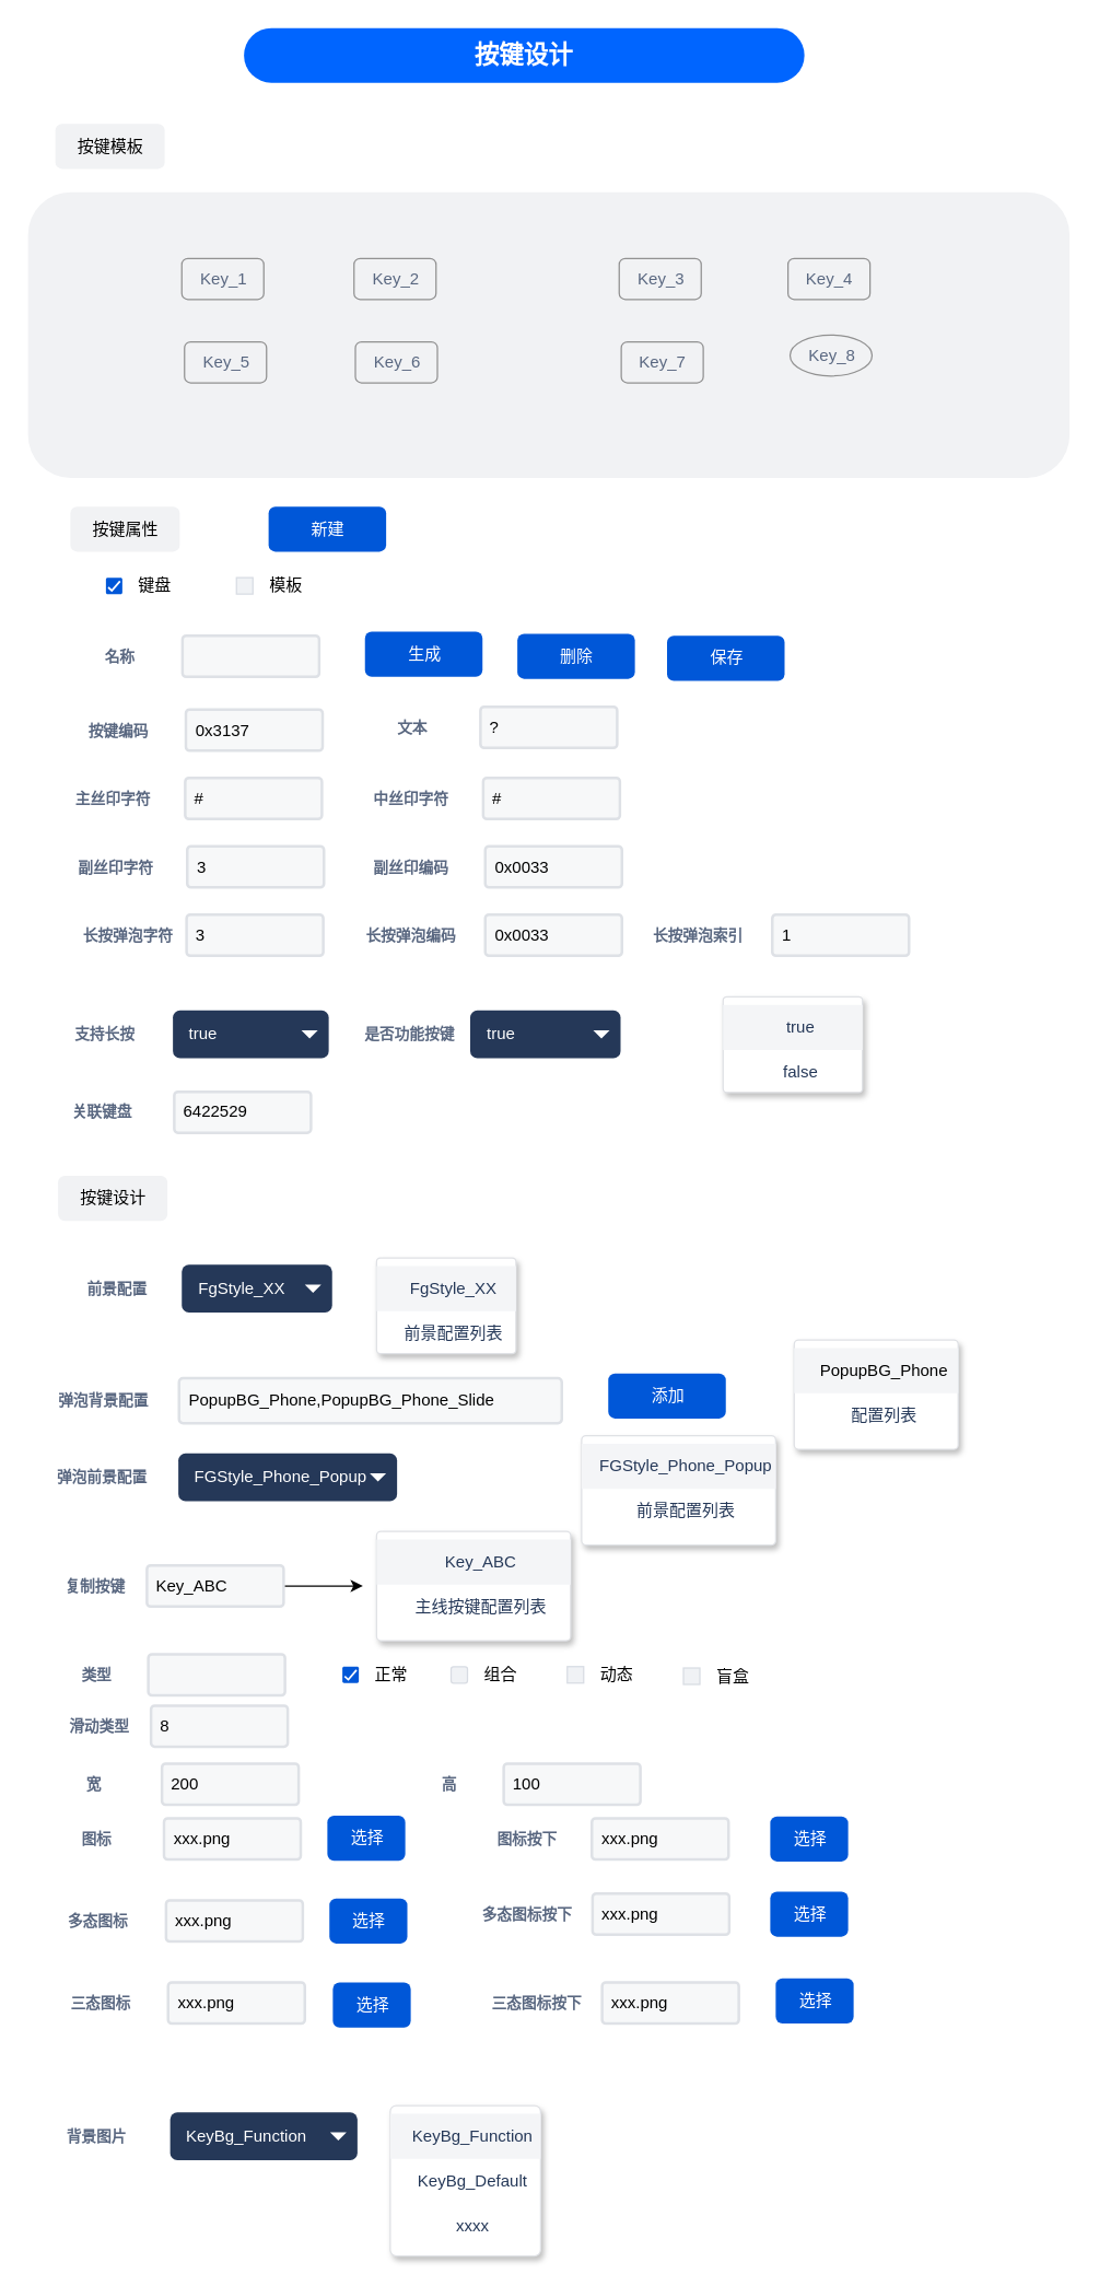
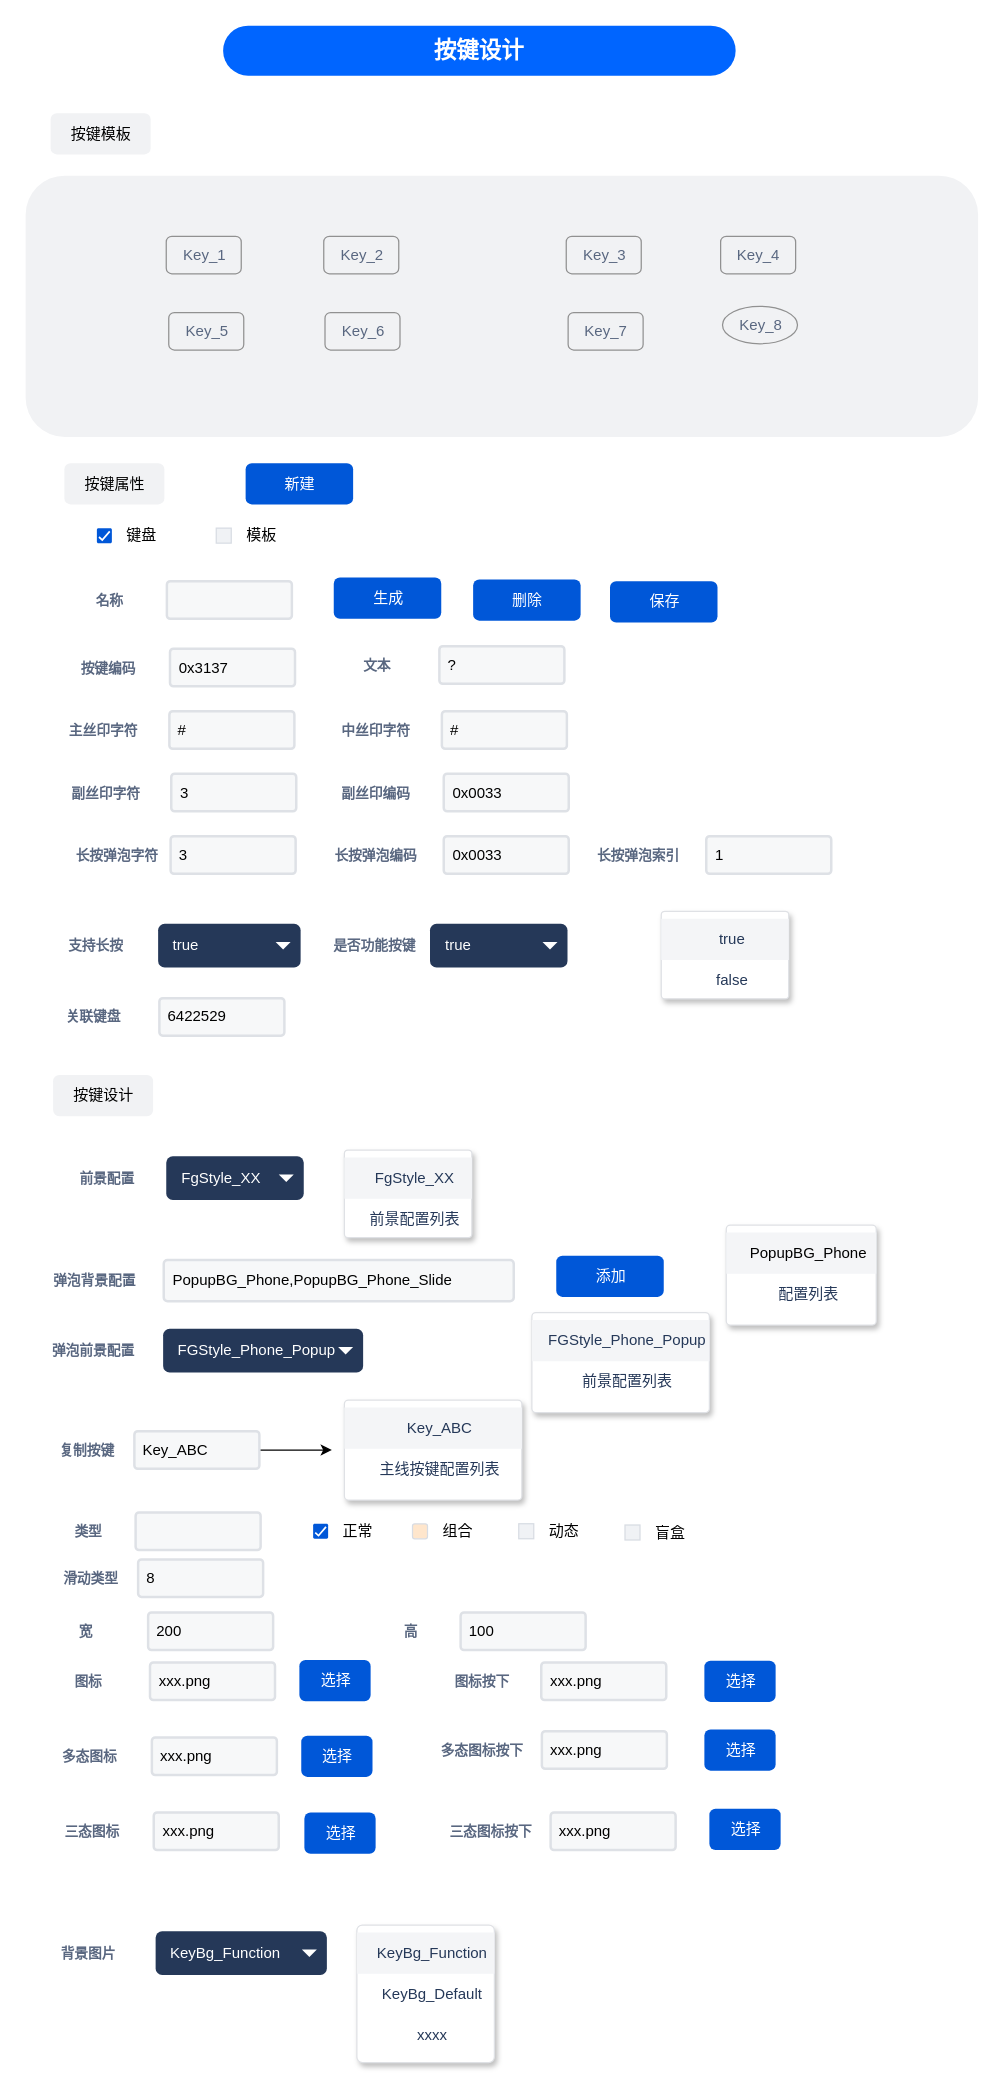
- <mxCell id="11" value="组合" style="rounded=1;fillColor=#F0F2F5;strokeColor=#D8DCE3;align=left;verticalAlign=middle;fontStyle=0;fontSize=12;labelPosition=right;verticalLabelPosition=middle;spacingLeft=10;html=1;shadow=0;dashed=0" vertex="1" parent="1"><mxGeometry x="329.5" y="1218.5" width="12" height="12" as="geometry" /></mxCell>
+ <mxCell id="11" value="组合" style="rounded=1;fillColor=#ffe6cc;strokeColor=#D8DCE3;align=left;verticalAlign=middle;fontStyle=0;fontSize=12;labelPosition=right;verticalLabelPosition=middle;spacingLeft=10;html=1;shadow=0;dashed=0;" vertex="1" parent="1"><mxGeometry x="329.5" y="1218.5" width="12" height="12" as="geometry" /></mxCell>
